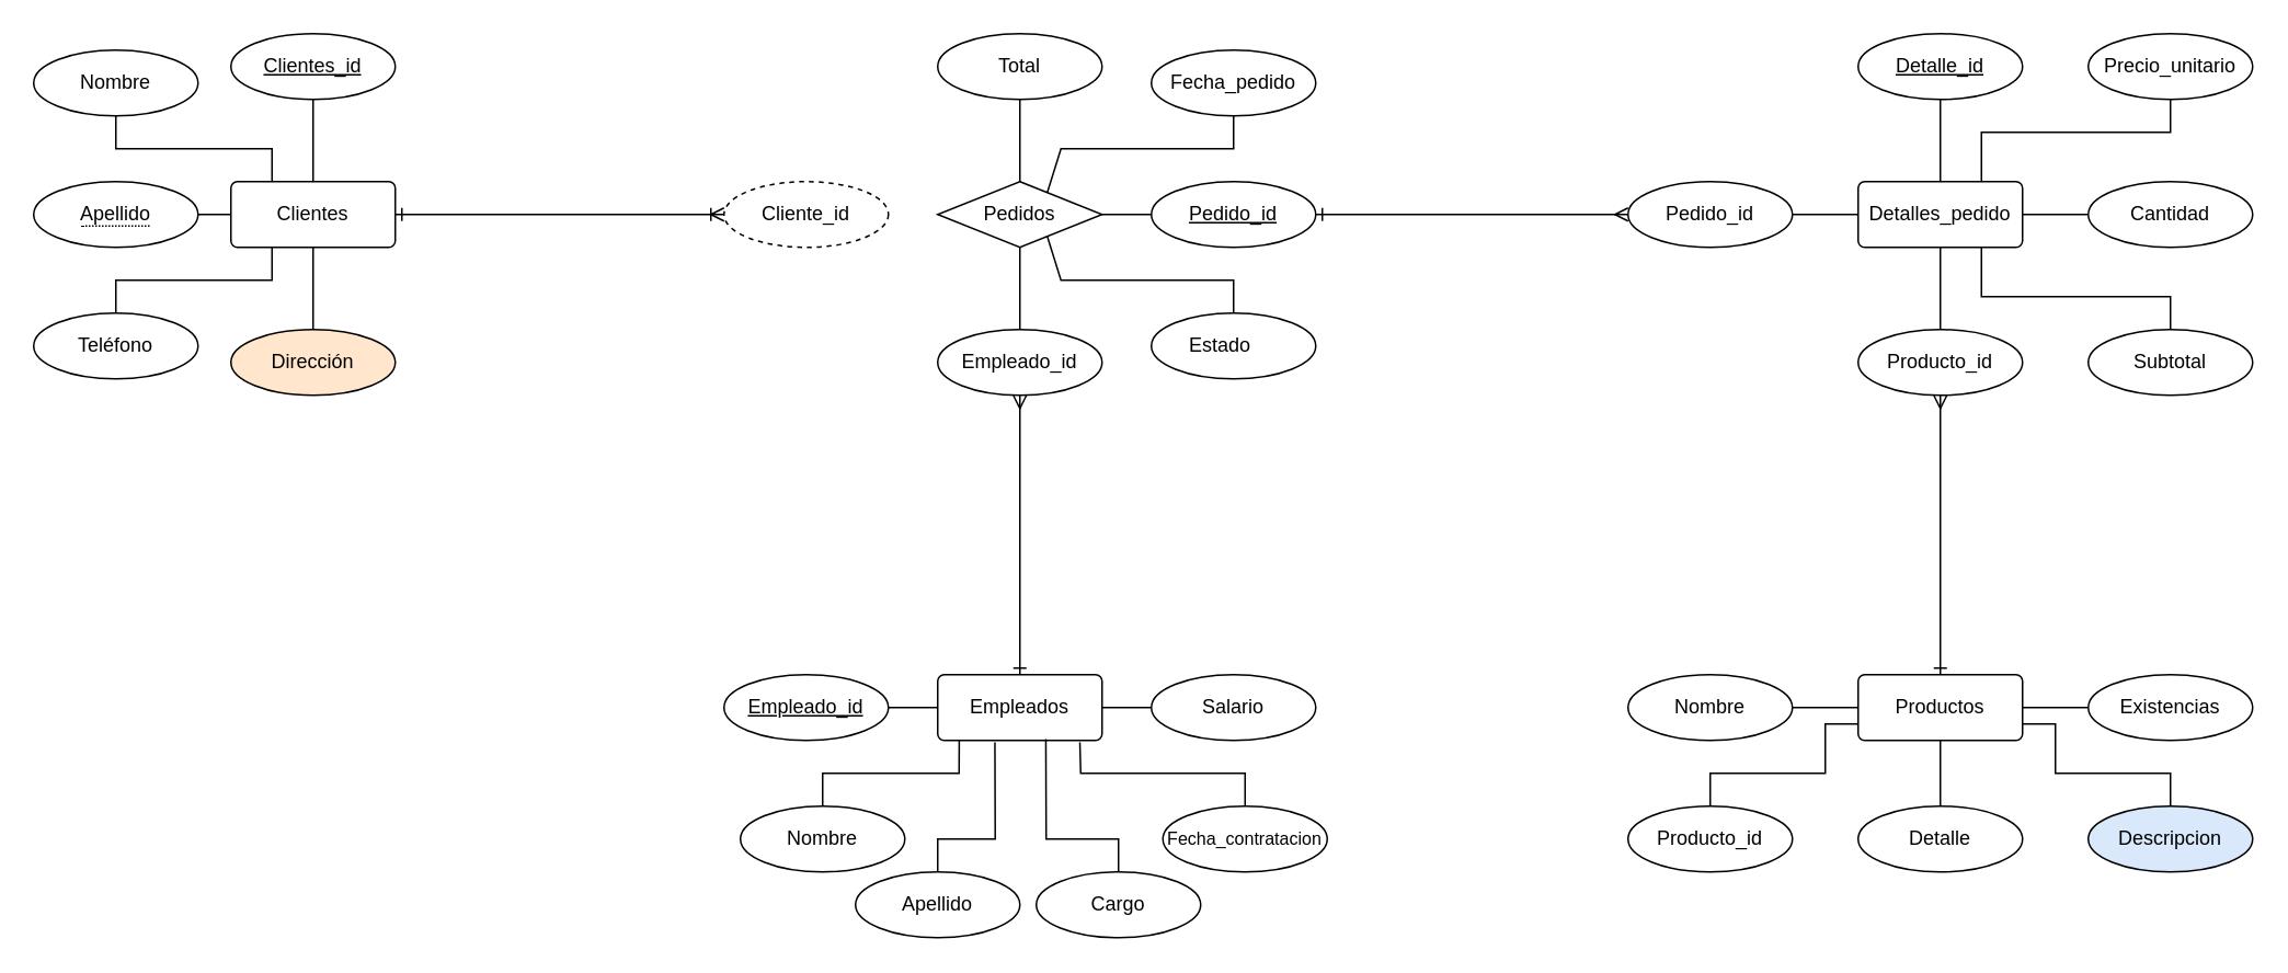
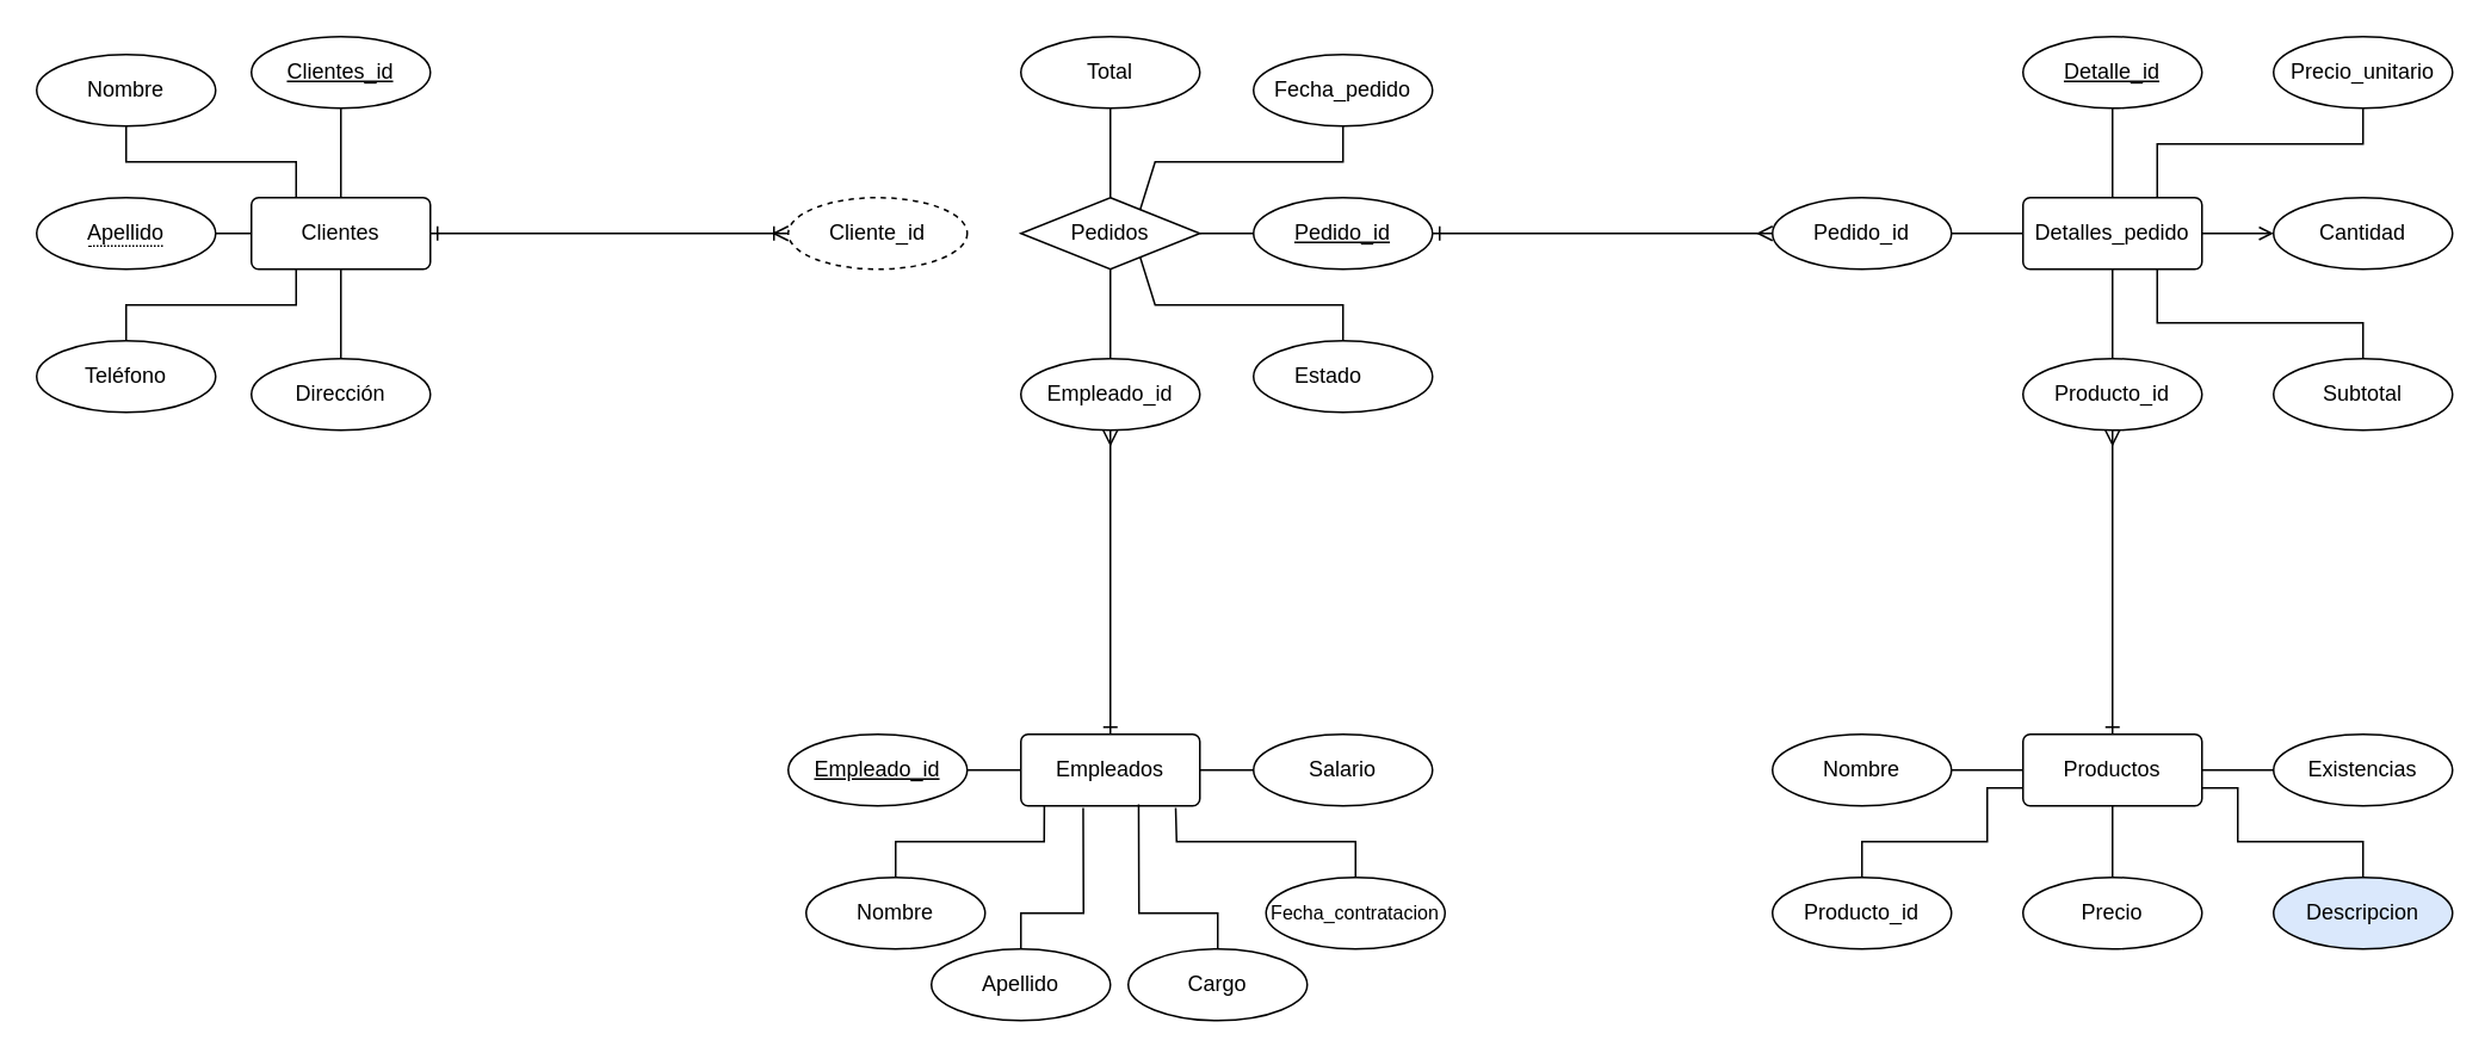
- <mxCell id="49" value="" style="endArrow=none;html=1;rounded=0;exitX=1;exitY=0.5;exitDx=0;exitDy=0;entryX=0;entryY=0.5;entryDx=0;entryDy=0;" edge="1" parent="1" source="41" target="46"><mxGeometry width="50" height="50" relative="1" as="geometry"><mxPoint x="1300" y="200" as="sourcePoint" /><mxPoint x="1350" y="150" as="targetPoint" /></mxGeometry></mxCell>
+ <mxCell id="49" value="" style="endArrow=open;html=1;rounded=0;exitX=1;exitY=0.5;exitDx=0;exitDy=0;entryX=0;entryY=0.5;entryDx=0;entryDy=0;" edge="1" parent="1" source="41" target="46"><mxGeometry width="50" height="50" relative="1" as="geometry"><mxPoint x="1300" y="200" as="sourcePoint" /><mxPoint x="1350" y="150" as="targetPoint" /></mxGeometry></mxCell>
- <mxCell id="8" value="Dirección" style="ellipse;whiteSpace=wrap;html=1;align=center;fillColor=#ffe6cc;" vertex="1" parent="1"><mxGeometry x="140" y="200" width="100" height="40" as="geometry" /></mxCell>
+ <mxCell id="8" value="Dirección" style="ellipse;whiteSpace=wrap;html=1;align=center;" vertex="1" parent="1"><mxGeometry x="140" y="200" width="100" height="40" as="geometry" /></mxCell>
- <mxCell id="60" value="Detalle" style="ellipse;whiteSpace=wrap;html=1;align=center;" vertex="1" parent="1"><mxGeometry x="1130" y="490" width="100" height="40" as="geometry" /></mxCell>
+ <mxCell id="60" value="Precio" style="ellipse;whiteSpace=wrap;html=1;align=center;" vertex="1" parent="1"><mxGeometry x="1130" y="490" width="100" height="40" as="geometry" /></mxCell>
